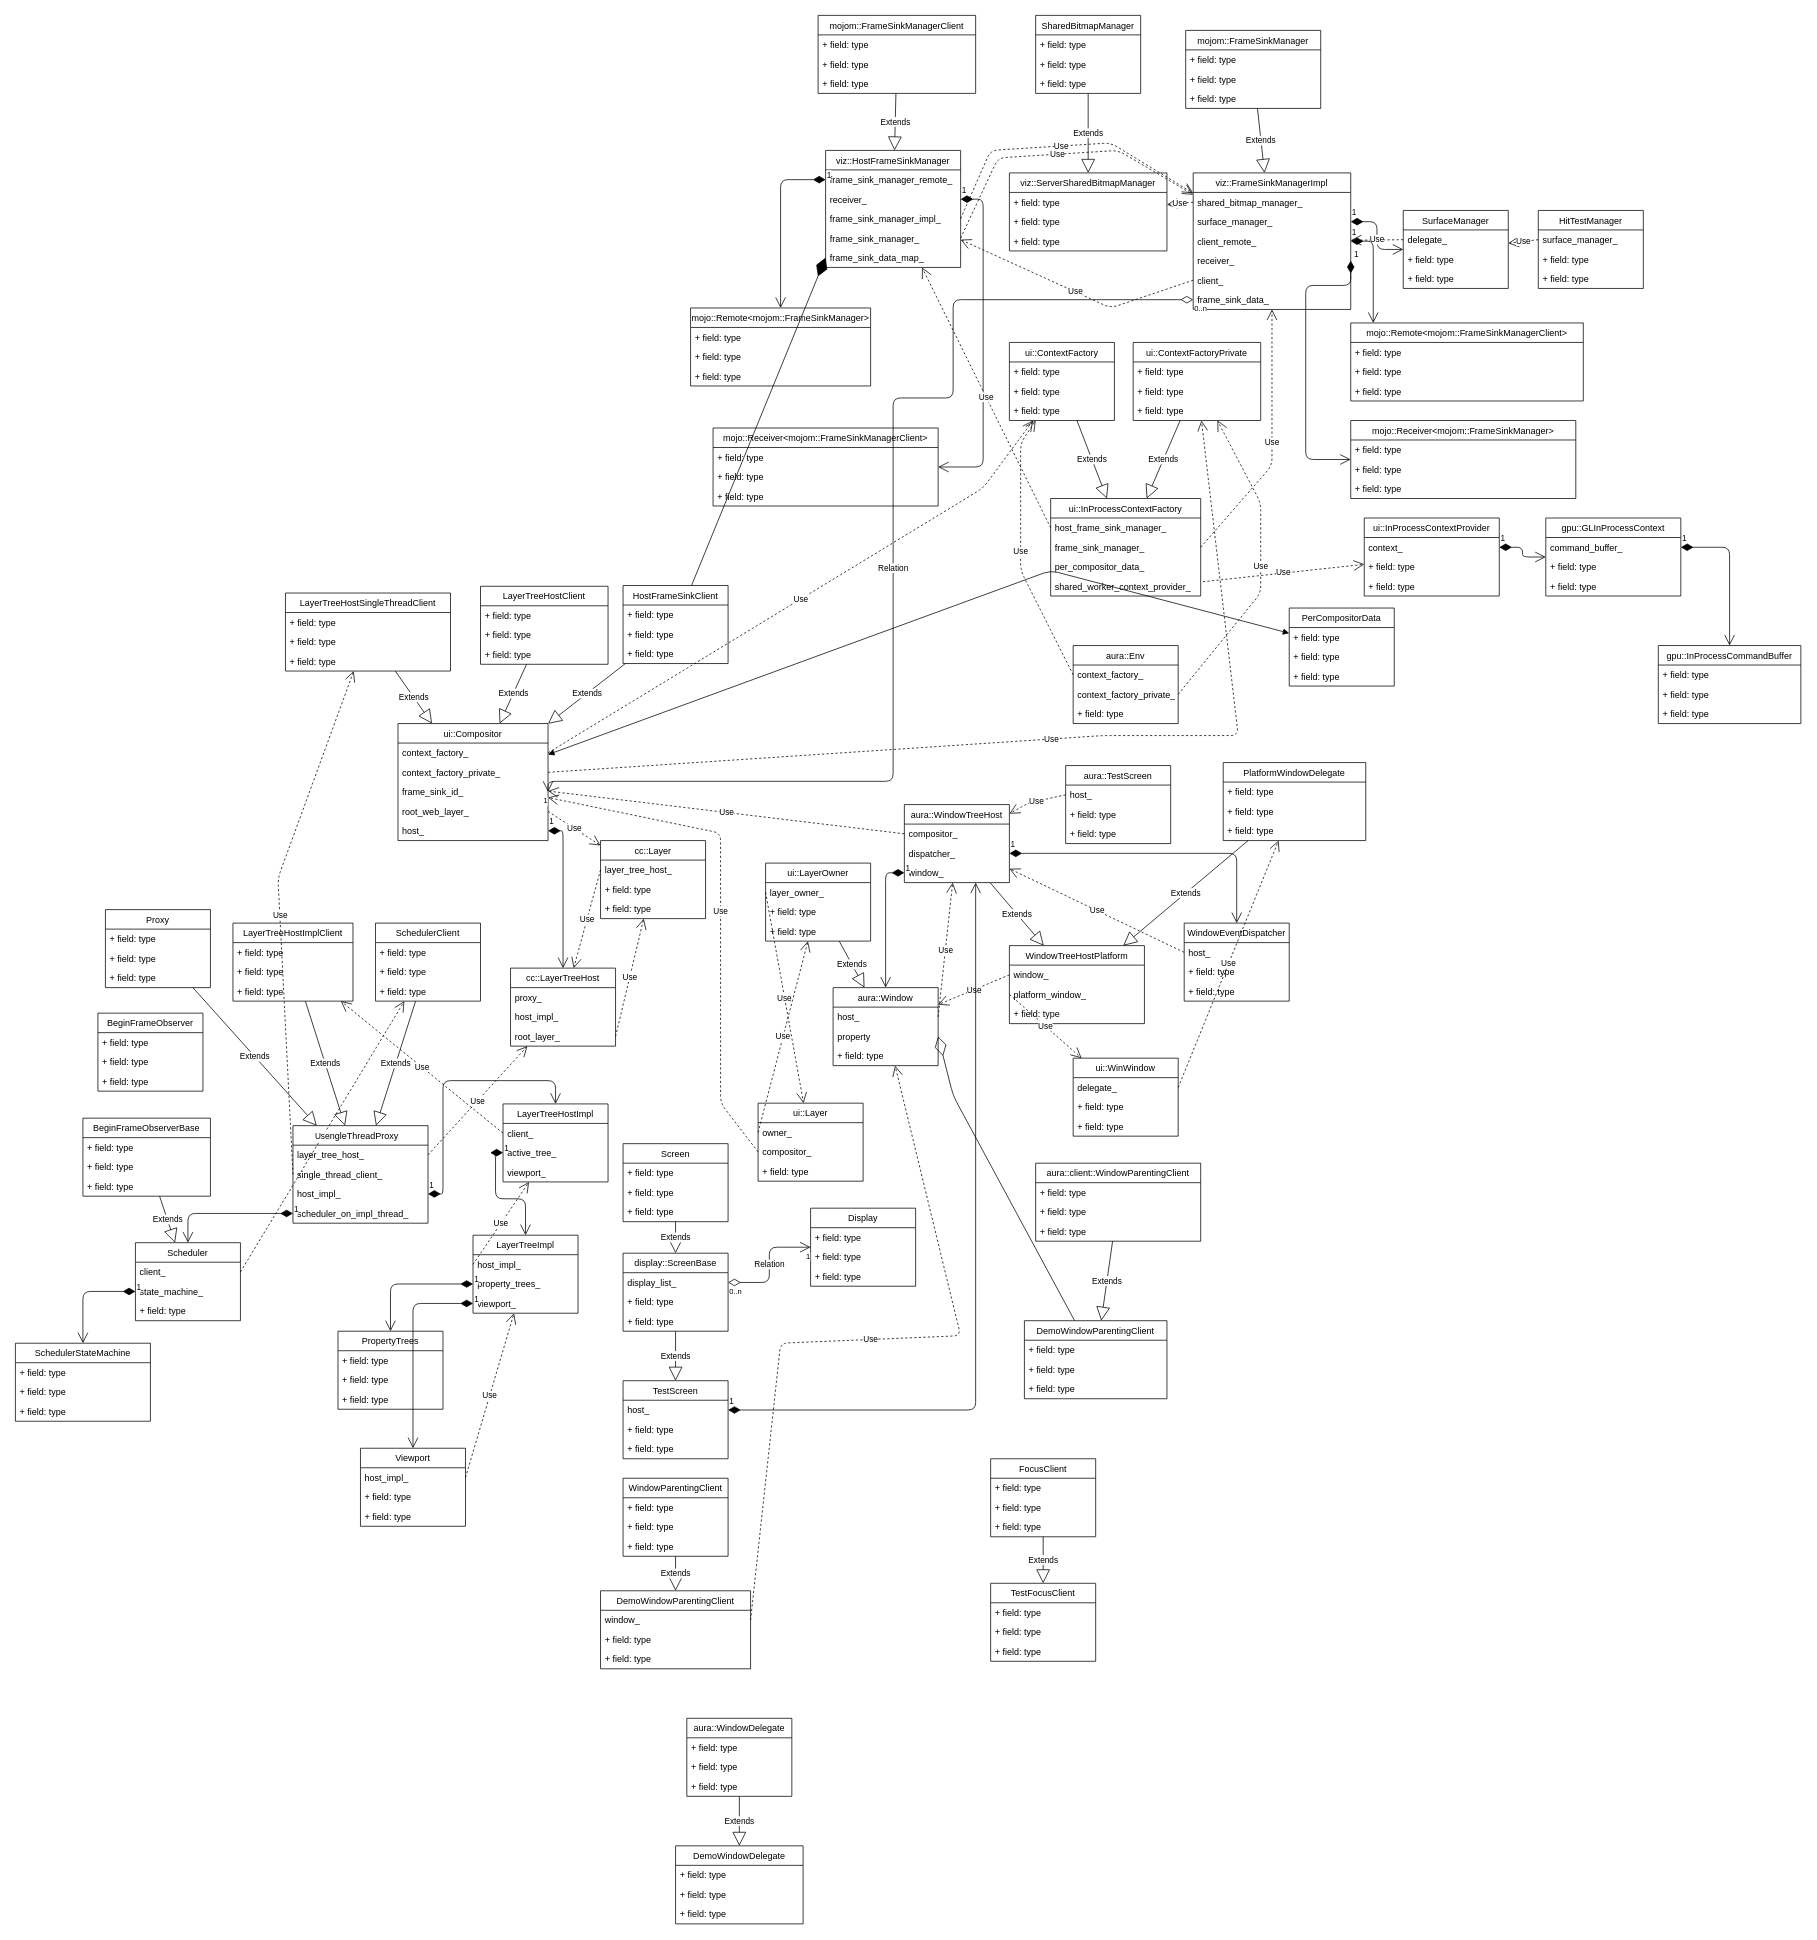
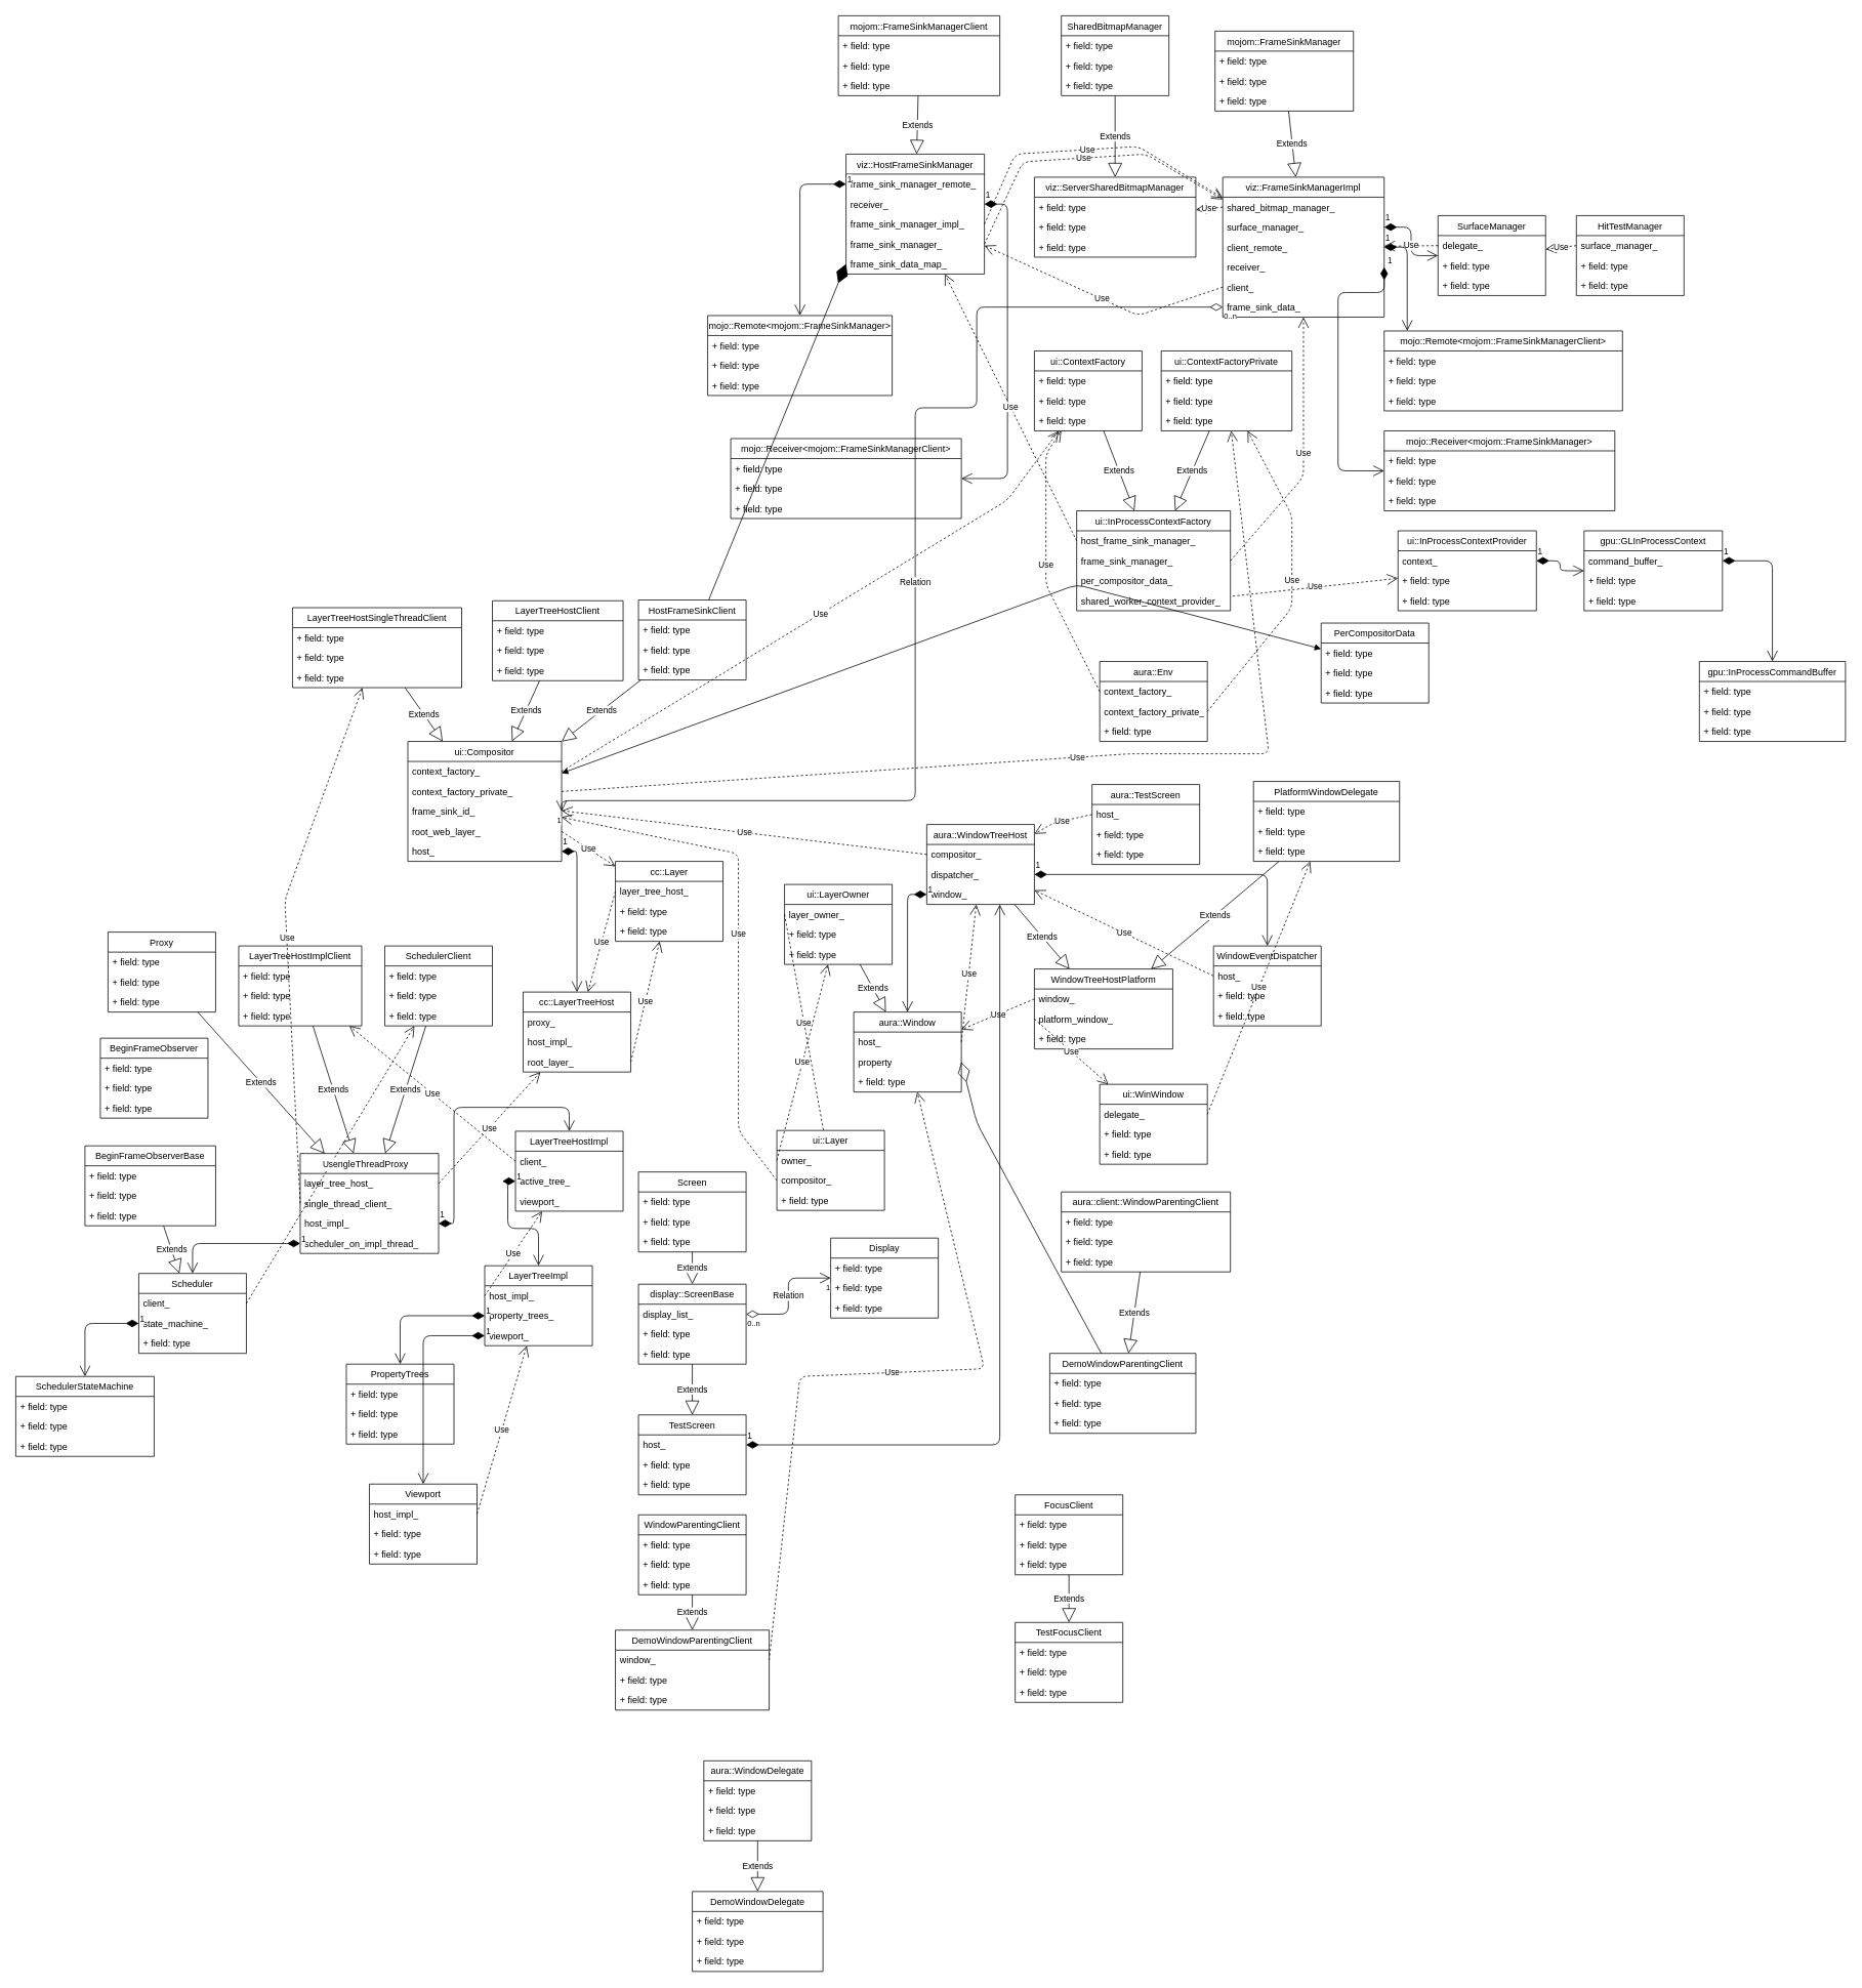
- <mxCell id="193" value="Use" style="endArrow=open;endSize=12;dashed=1;html=1;exitX=0;exitY=0.5;exitDx=0;exitDy=0;" parent="1" source="189" target="138" edge="1"><mxGeometry width="160" relative="1" as="geometry"><mxPoint x="1260" y="1349" as="sourcePoint" /><mxPoint x="1289.442" y="1204" as="targetPoint" /><Array as="points" /></mxGeometry></mxCell>
+ <mxCell id="193" value="Use" style="endArrow=none;endSize=12;dashed=1;html=1;exitX=0;exitY=0.5;exitDx=0;exitDy=0;" parent="1" source="189" target="138" edge="1"><mxGeometry width="160" relative="1" as="geometry"><mxPoint x="1260" y="1349" as="sourcePoint" /><mxPoint x="1289.442" y="1204" as="targetPoint" /><Array as="points" /></mxGeometry></mxCell>
